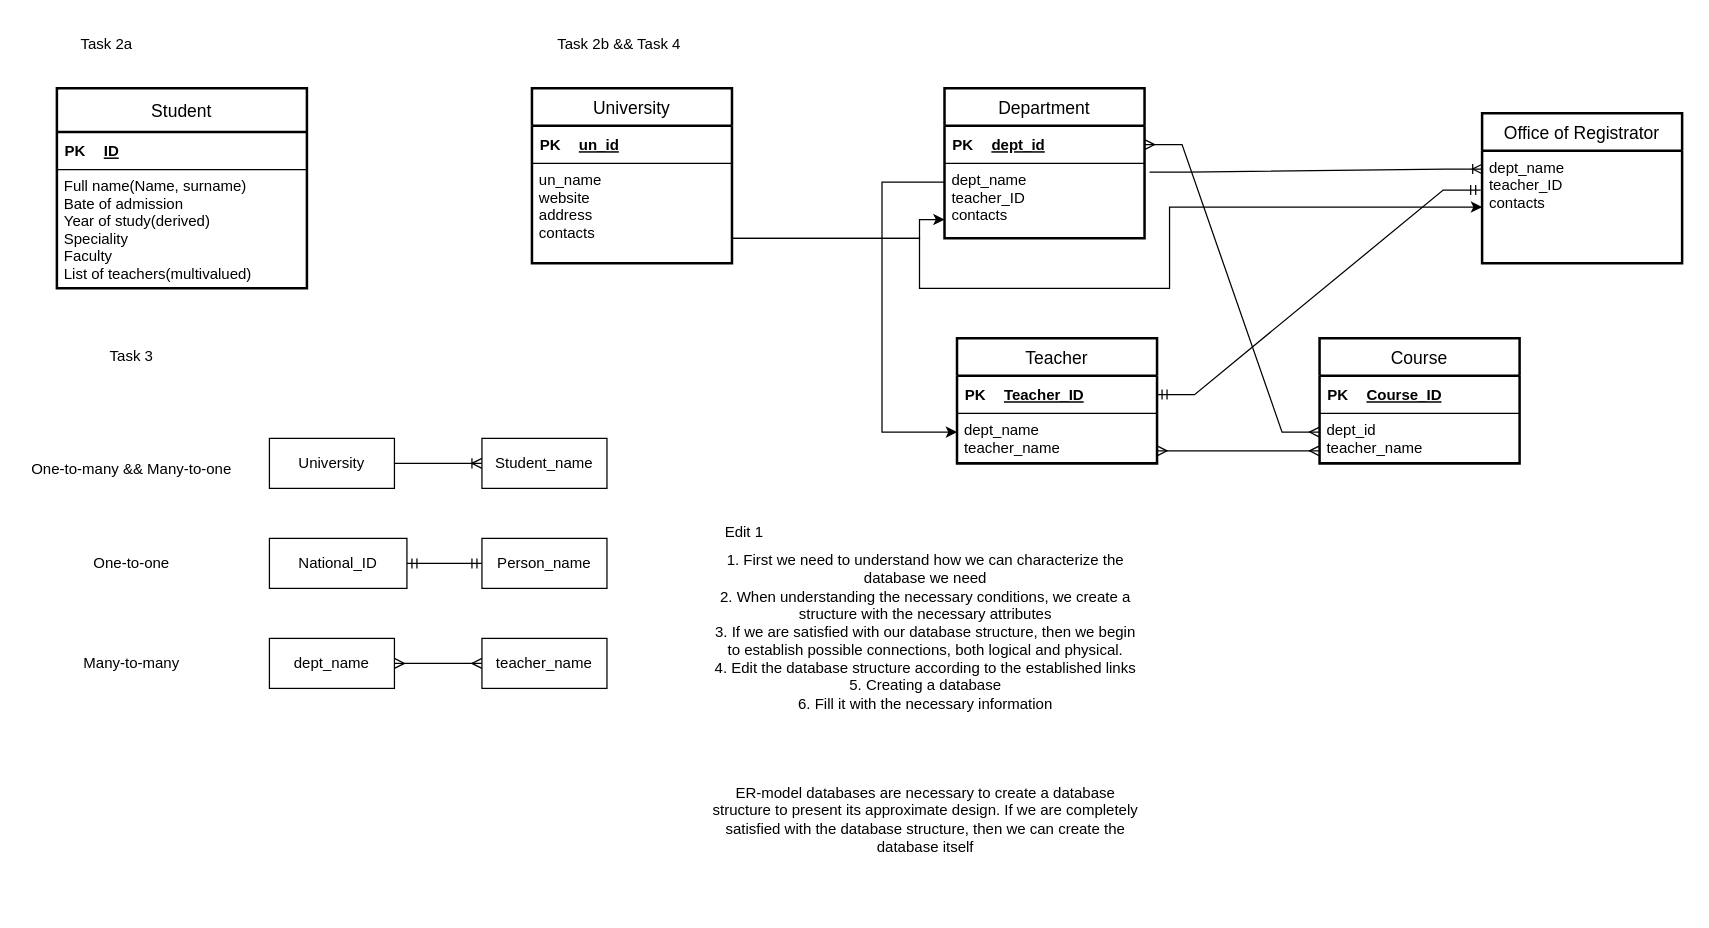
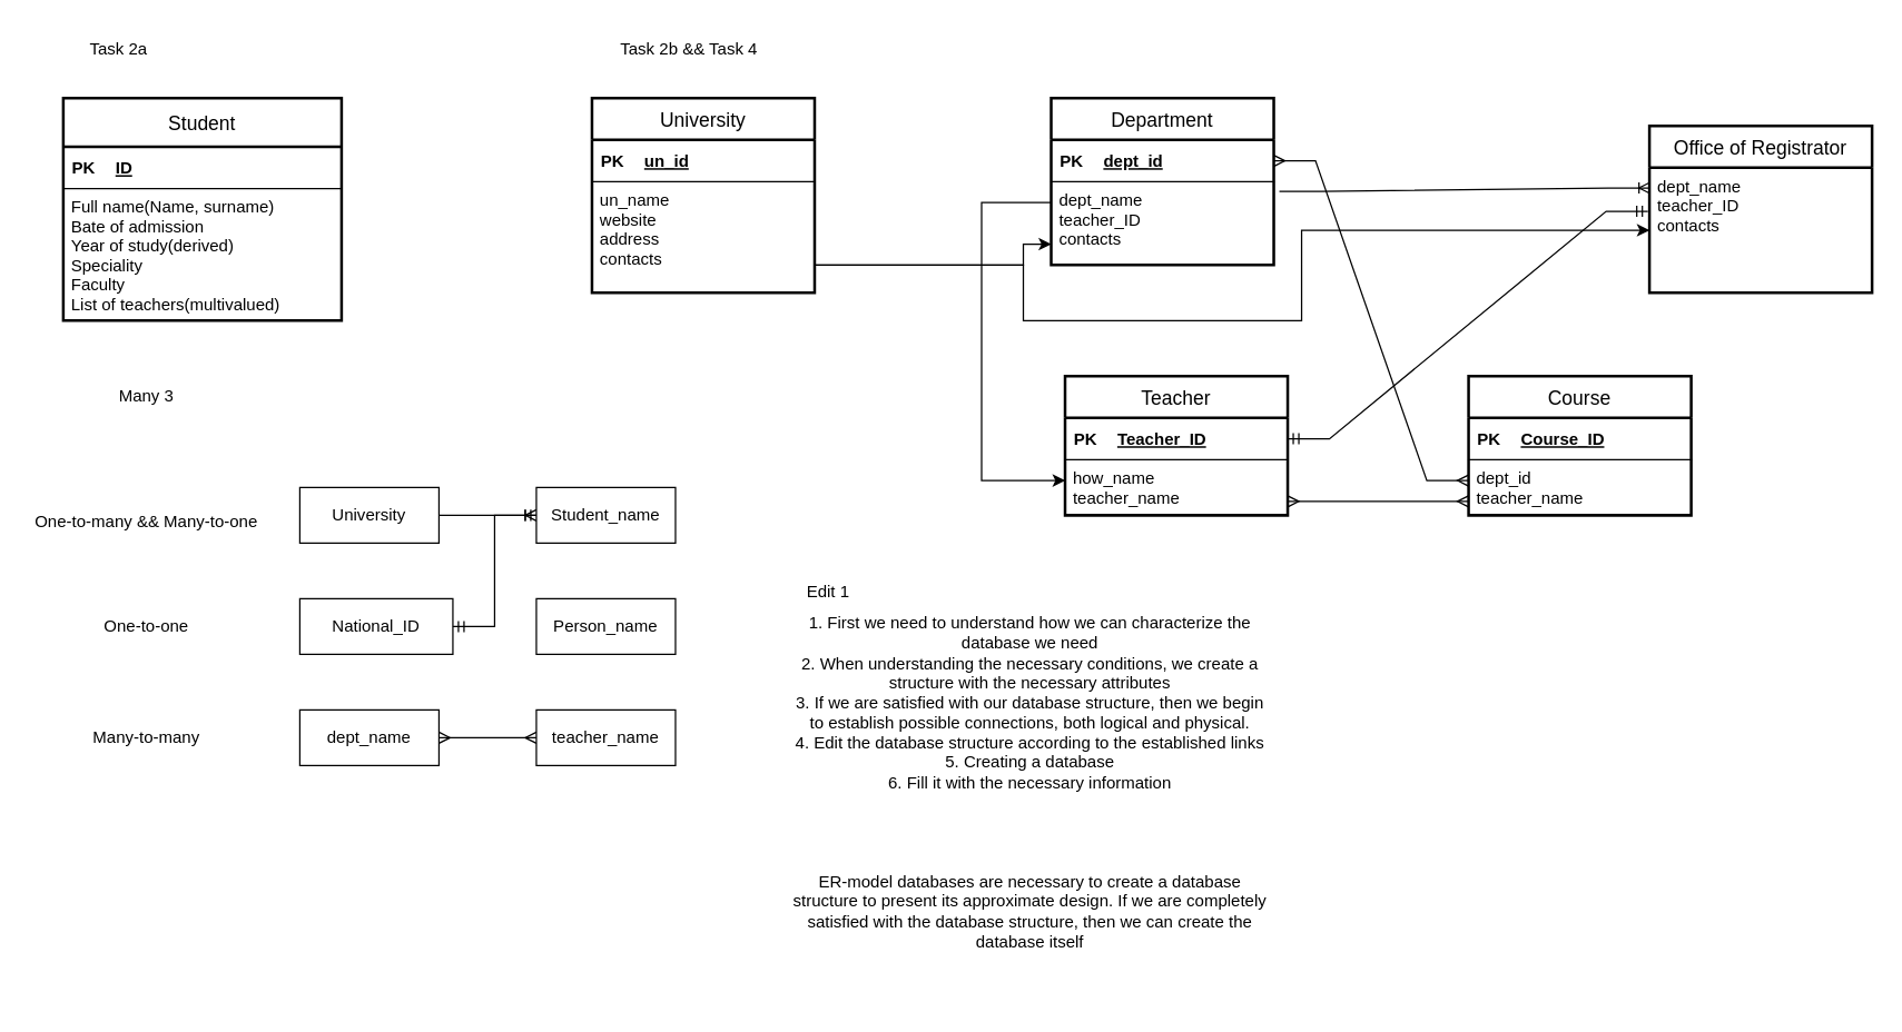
- <mxCell id="36" value="Task 3" style="text;html=1;strokeColor=none;fillColor=none;align=center;verticalAlign=middle;whiteSpace=wrap;rounded=0;labelBackgroundColor=none;" parent="1" vertex="1"><mxGeometry x="75" y="270" width="60" height="30" as="geometry" /></mxCell>
+ <mxCell id="36" value="Many 3" style="text;html=1;strokeColor=none;fillColor=none;align=center;verticalAlign=middle;whiteSpace=wrap;rounded=0;labelBackgroundColor=none;" parent="1" vertex="1"><mxGeometry x="75" y="270" width="60" height="30" as="geometry" /></mxCell>
- <mxCell id="27" value="dept_name&#10;teacher_name" style="align=left;strokeColor=none;fillColor=none;spacingLeft=4;fontSize=12;verticalAlign=top;resizable=0;rotatable=0;part=1;rounded=0;labelBackgroundColor=none;" parent="22" vertex="1"><mxGeometry y="60" width="160" height="40" as="geometry" /></mxCell>
+ <mxCell id="27" value="how_name&#10;teacher_name" style="align=left;strokeColor=none;fillColor=none;spacingLeft=4;fontSize=12;verticalAlign=top;resizable=0;rotatable=0;part=1;rounded=0;labelBackgroundColor=none;" parent="22" vertex="1"><mxGeometry y="60" width="160" height="40" as="geometry" /></mxCell>
- <mxCell id="46" value="" style="edgeStyle=entityRelationEdgeStyle;fontSize=12;html=1;endArrow=ERmandOne;startArrow=ERmandOne;rounded=0;exitX=1;exitY=0.5;exitDx=0;exitDy=0;" parent="1" source="45" target="47" edge="1"><mxGeometry width="100" height="100" relative="1" as="geometry"><mxPoint x="335" y="630" as="sourcePoint" /><mxPoint x="435" y="535" as="targetPoint" /></mxGeometry></mxCell>
+ <mxCell id="46" value="" style="edgeStyle=entityRelationEdgeStyle;fontSize=12;html=1;endArrow=ERmandOne;startArrow=ERmandOne;rounded=0;exitX=1;exitY=0.5;exitDx=0;exitDy=0;" parent="1" source="45" target="50" edge="1"><mxGeometry width="100" height="100" relative="1" as="geometry"><mxPoint x="335" y="630" as="sourcePoint" /><mxPoint x="435" y="535" as="targetPoint" /></mxGeometry></mxCell>
